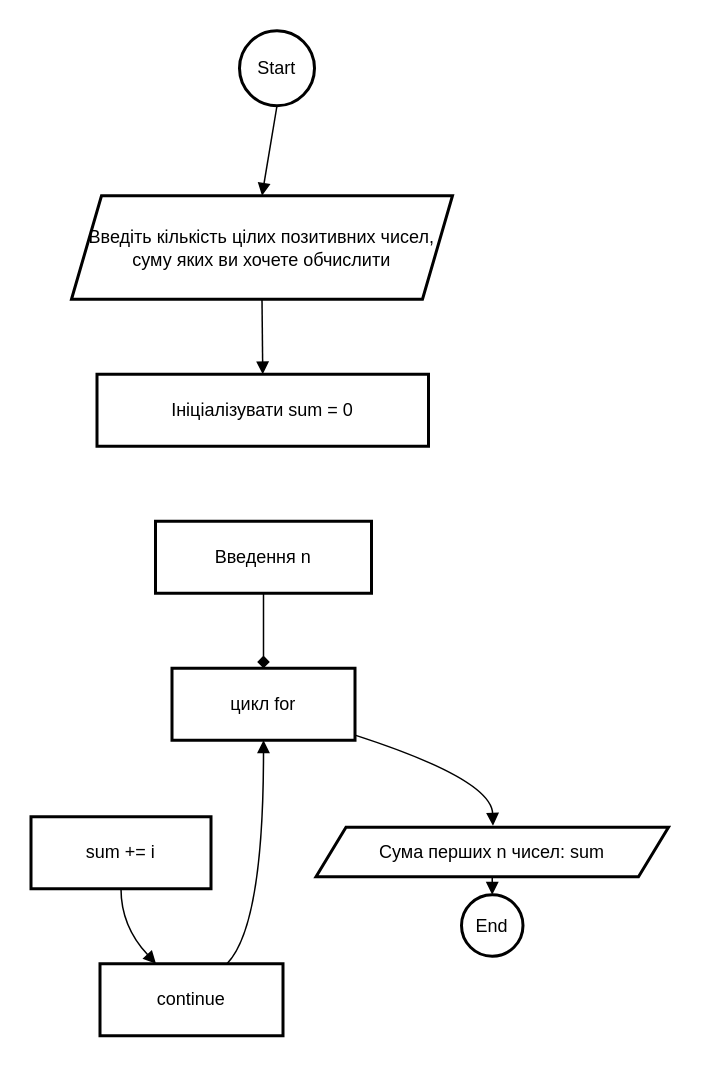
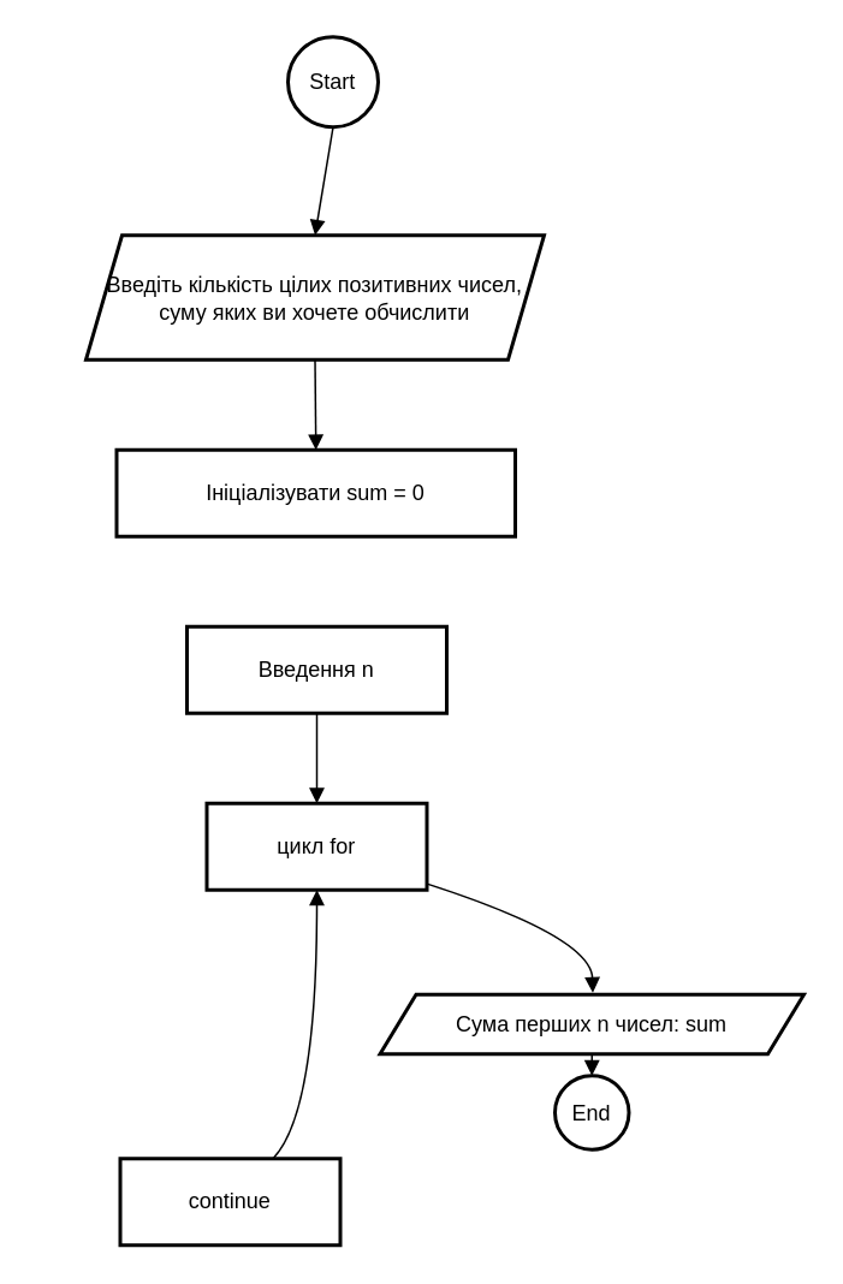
- <mxCell id="13" value="" style="curved=1;startArrow=none;endArrow=diamond;exitX=0.5;exitY=1.01;entryX=0.5;entryY=0.01;rounded=0;" edge="1" parent="1" source="5" target="6"><mxGeometry relative="1" as="geometry"><Array as="points" /></mxGeometry></mxCell>
+ <mxCell id="13" value="" style="curved=1;startArrow=none;endArrow=block;exitX=0.5;exitY=1.01;entryX=0.5;entryY=0.01;rounded=0;" edge="1" parent="1" source="5" target="6"><mxGeometry relative="1" as="geometry"><Array as="points" /></mxGeometry></mxCell>
- <mxCell id="7" value="sum += i" style="whiteSpace=wrap;strokeWidth=2;" vertex="1" parent="1"><mxGeometry x="20" y="544" width="120" height="48" as="geometry" /></mxCell>
- <mxCell id="14" value="" style="curved=1;startArrow=none;endArrow=block;exitX=0.5;exitY=1.01;entryX=0.31;entryY=0.01;rounded=0;" edge="1" parent="1" source="7" target="8"><mxGeometry relative="1" as="geometry"><Array as="points"><mxPoint x="80" y="617" /></Array></mxGeometry></mxCell>
